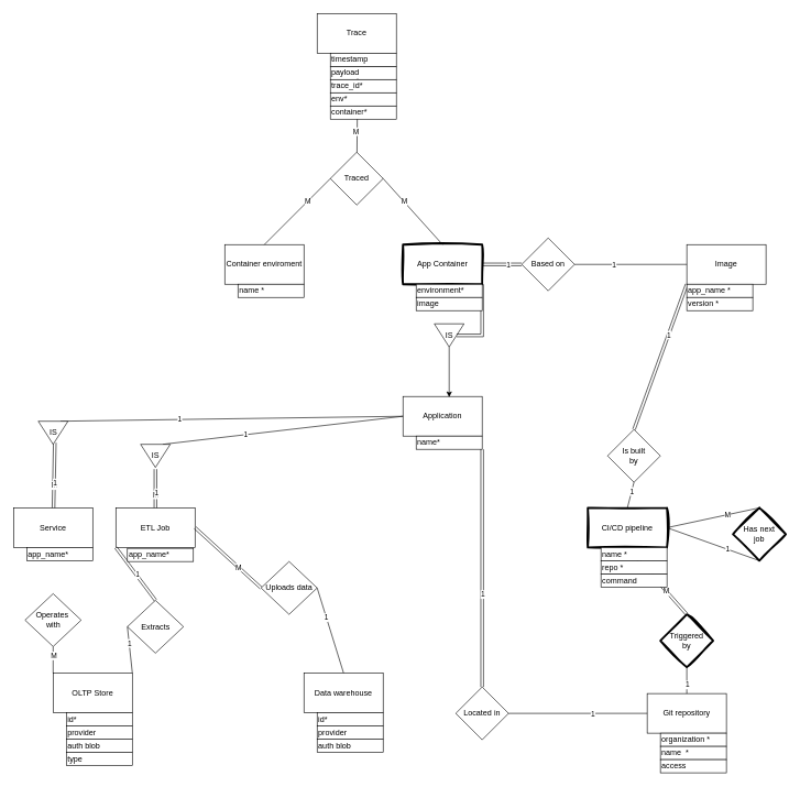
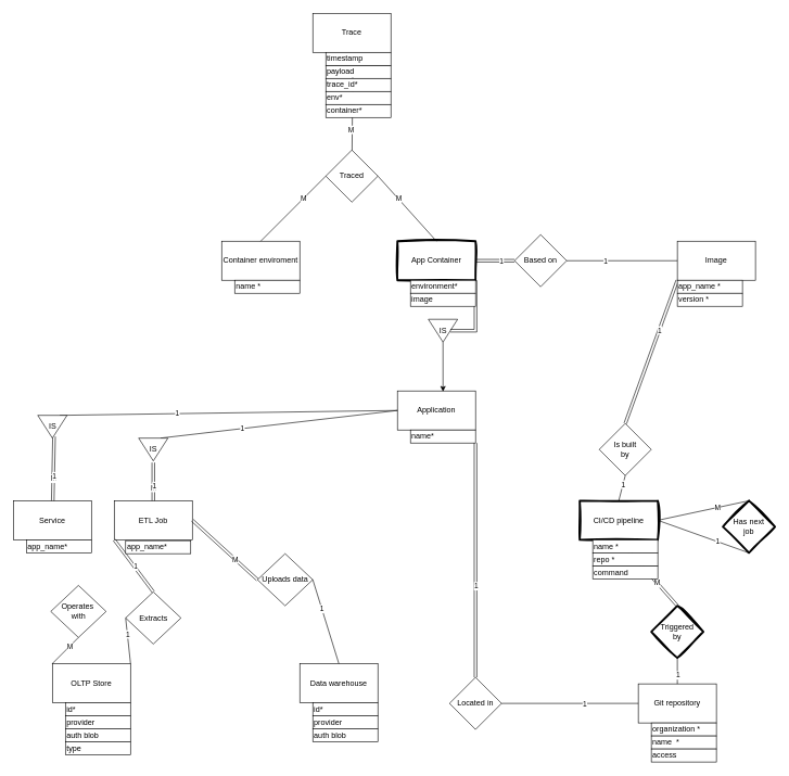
- <mxCell id="50" value="Operates&amp;nbsp;&lt;br&gt;with" style="rhombus;whiteSpace=wrap;html=1;" parent="1" vertex="1"><mxGeometry x="37.5" y="898.75" width="85" height="80" as="geometry" /></mxCell>
+ <mxCell id="50" value="Operates&amp;nbsp;&lt;br&gt;with" style="rhombus;whiteSpace=wrap;html=1;" parent="1" vertex="1"><mxGeometry x="77.5" y="898.75" width="85" height="80" as="geometry" /></mxCell>
